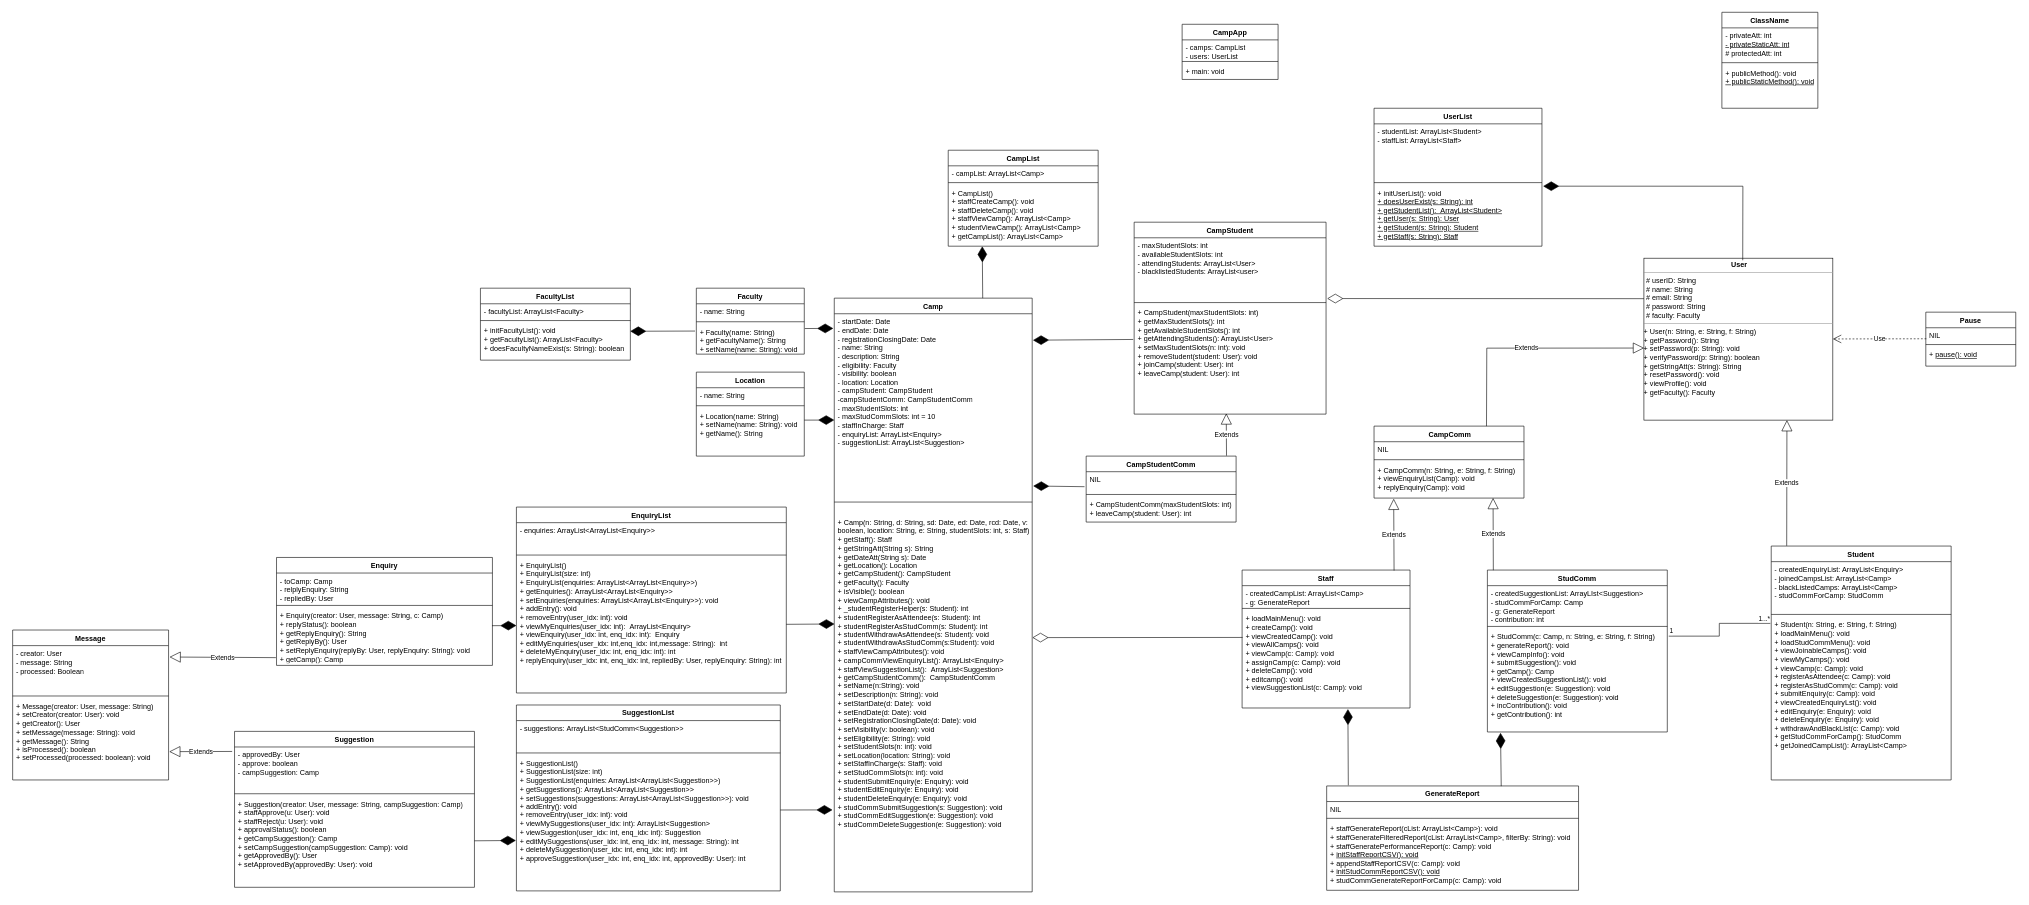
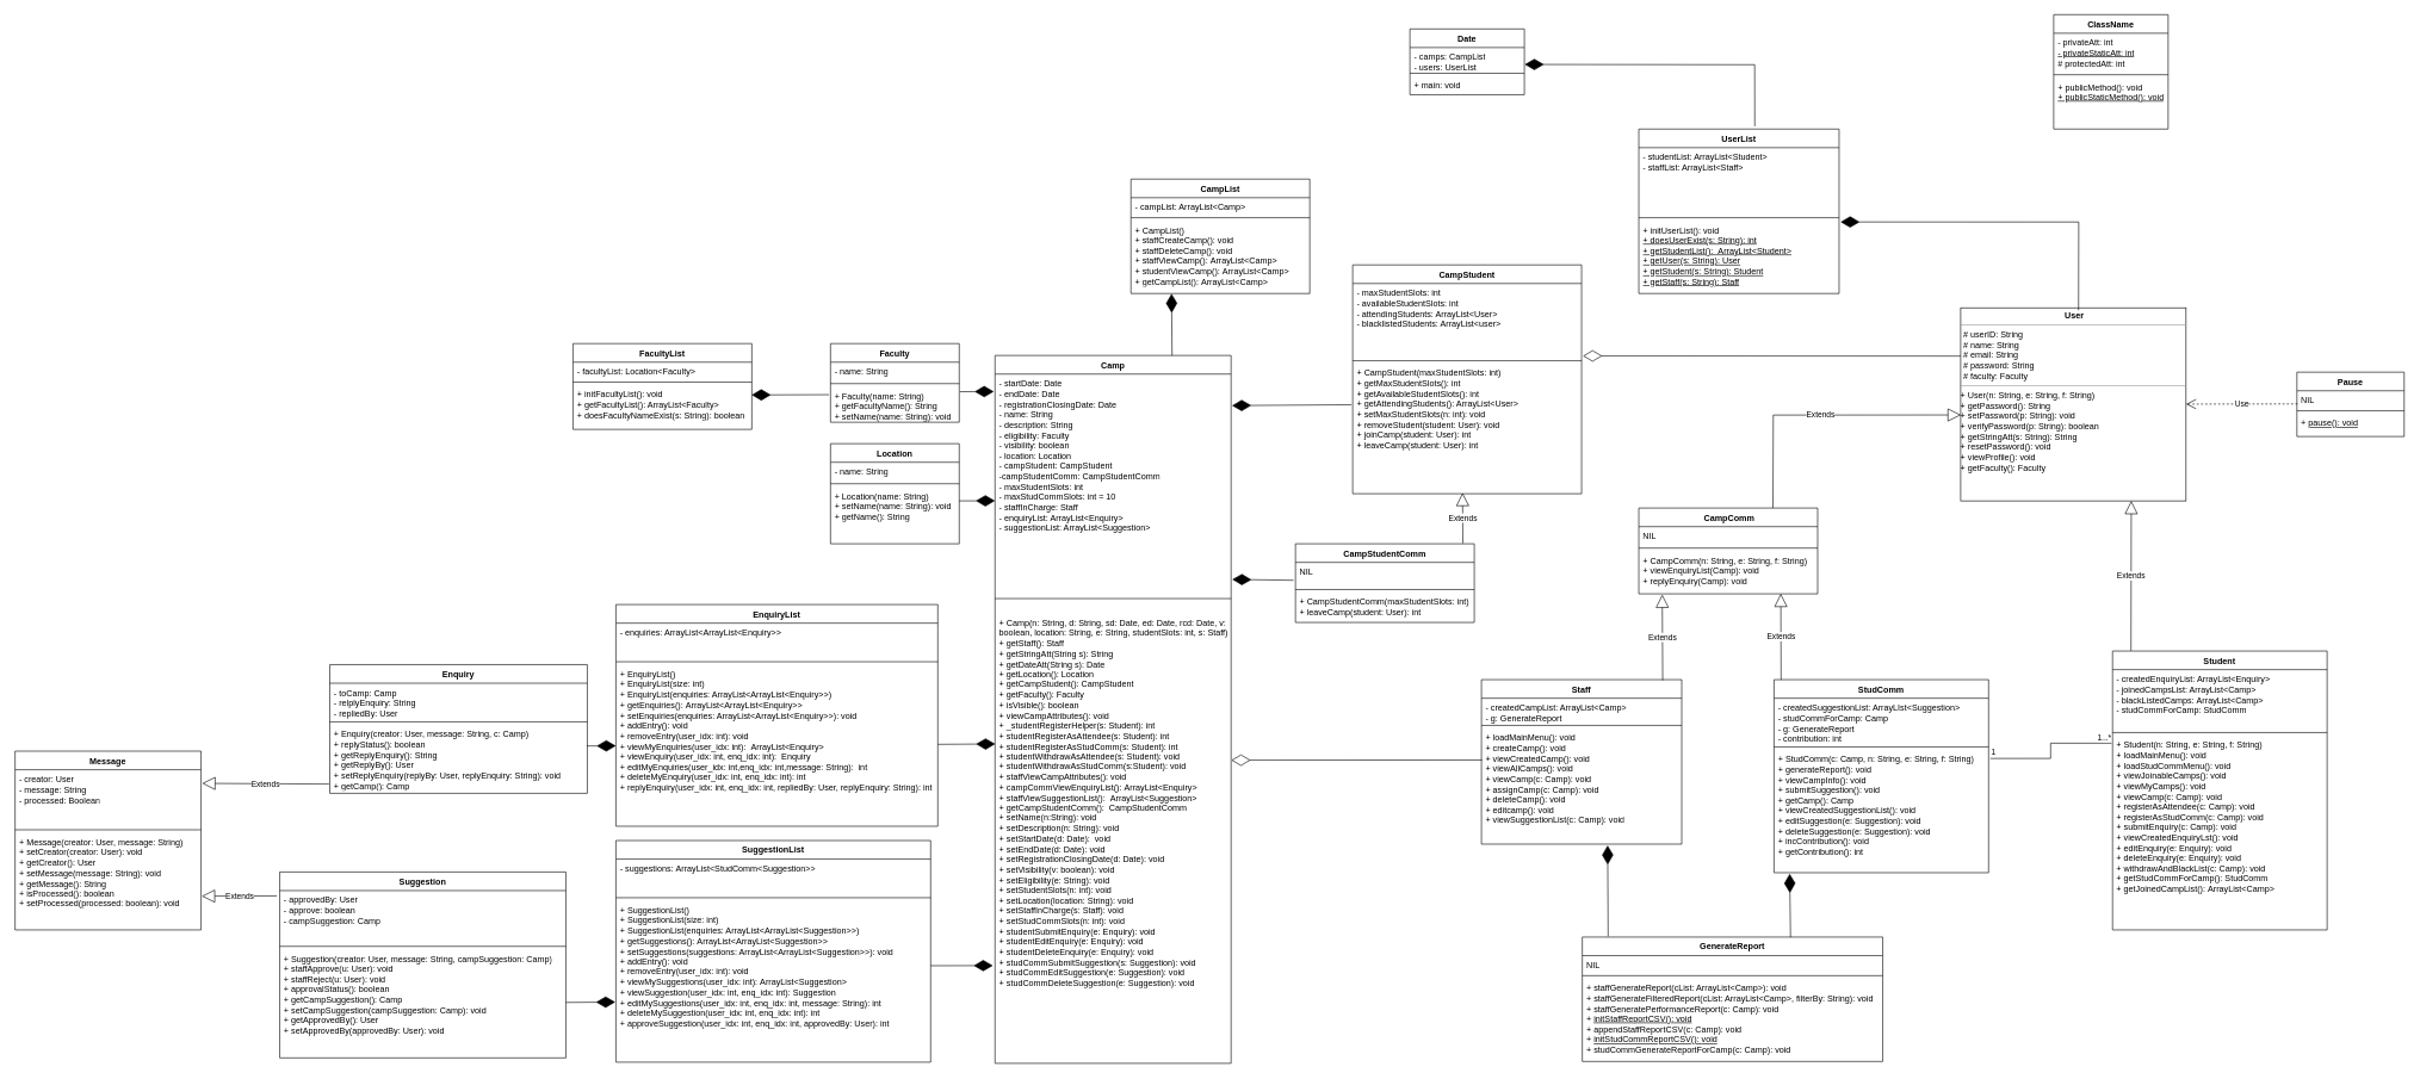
- <mxCell id="2" value="CampApp" style="swimlane;fontStyle=1;align=center;verticalAlign=top;childLayout=stackLayout;horizontal=1;startSize=26;horizontalStack=0;resizeParent=1;resizeParentMax=0;resizeLast=0;collapsible=1;marginBottom=0;whiteSpace=wrap;html=1;" parent="1" vertex="1"><mxGeometry x="1970" y="40" width="160" height="92" as="geometry" /></mxCell>
+ <mxCell id="2" value="Date" style="swimlane;fontStyle=1;align=center;verticalAlign=top;childLayout=stackLayout;horizontal=1;startSize=26;horizontalStack=0;resizeParent=1;resizeParentMax=0;resizeLast=0;collapsible=1;marginBottom=0;whiteSpace=wrap;html=1;" parent="1" vertex="1"><mxGeometry x="1970" y="40" width="160" height="92" as="geometry" /></mxCell>
+ <mxCell id="109" value="" style="endArrow=diamondThin;endFill=1;endSize=24;html=1;rounded=0;entryX=1.003;entryY=0.738;entryDx=0;entryDy=0;entryPerimeter=0;exitX=0.579;exitY=-0.017;exitDx=0;exitDy=0;exitPerimeter=0;" edge="1" parent="1" source="6" target="3"><mxGeometry width="160" relative="1" as="geometry"><mxPoint x="1930" y="310" as="sourcePoint" /><mxPoint x="2090" y="310" as="targetPoint" /><Array as="points"><mxPoint x="2452" y="90" /></Array></mxGeometry></mxCell>
- <mxCell id="44" value="- facultyList: ArrayList&amp;lt;Faculty&amp;gt;&amp;nbsp;" style="text;strokeColor=none;fillColor=none;align=left;verticalAlign=top;spacingLeft=4;spacingRight=4;overflow=hidden;rotatable=0;points=[[0,0.5],[1,0.5]];portConstraint=eastwest;whiteSpace=wrap;html=1;" parent="43" vertex="1"><mxGeometry y="26" width="250" height="24" as="geometry" /></mxCell>
+ <mxCell id="44" value="- facultyList: Location&amp;lt;Faculty&amp;gt;&amp;nbsp;" style="text;strokeColor=none;fillColor=none;align=left;verticalAlign=top;spacingLeft=4;spacingRight=4;overflow=hidden;rotatable=0;points=[[0,0.5],[1,0.5]];portConstraint=eastwest;whiteSpace=wrap;html=1;" parent="43" vertex="1"><mxGeometry y="26" width="250" height="24" as="geometry" /></mxCell>
